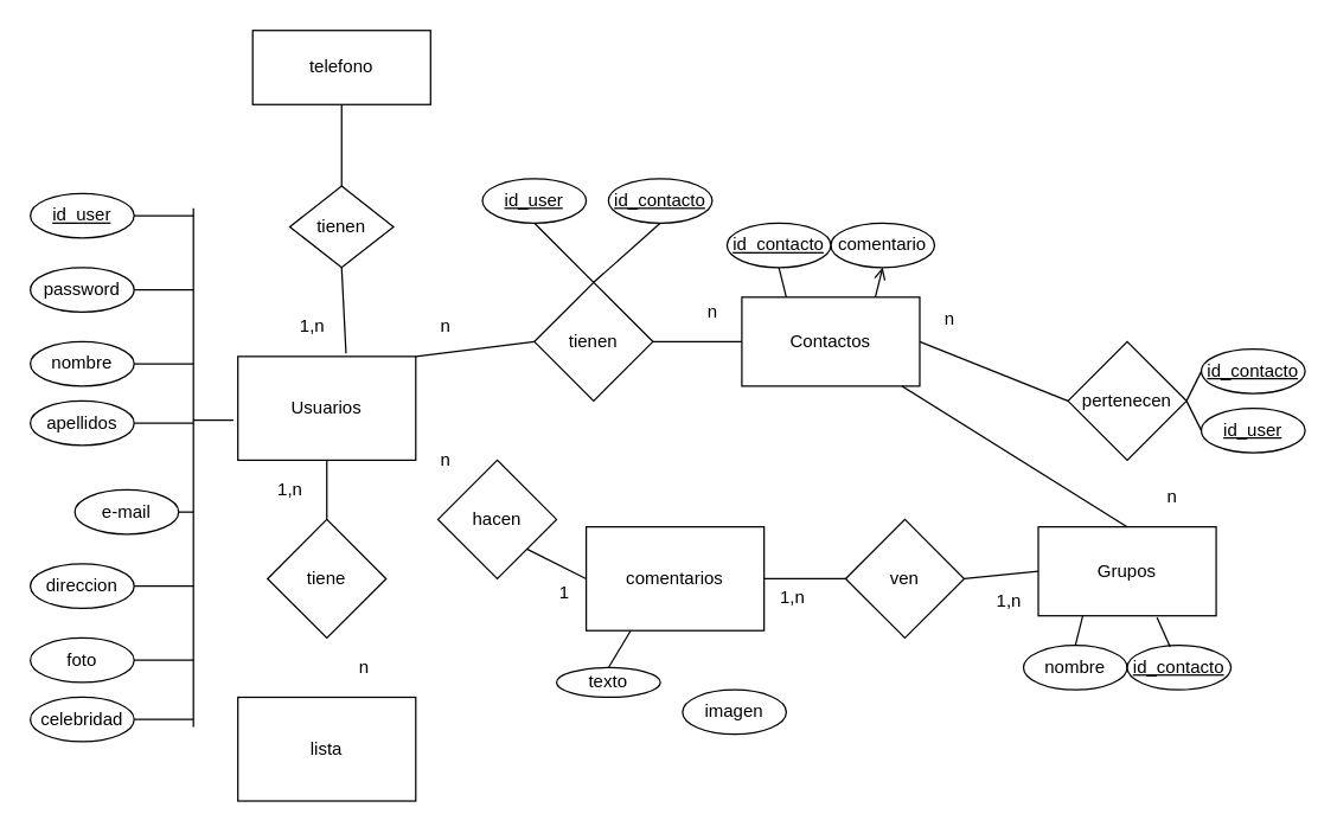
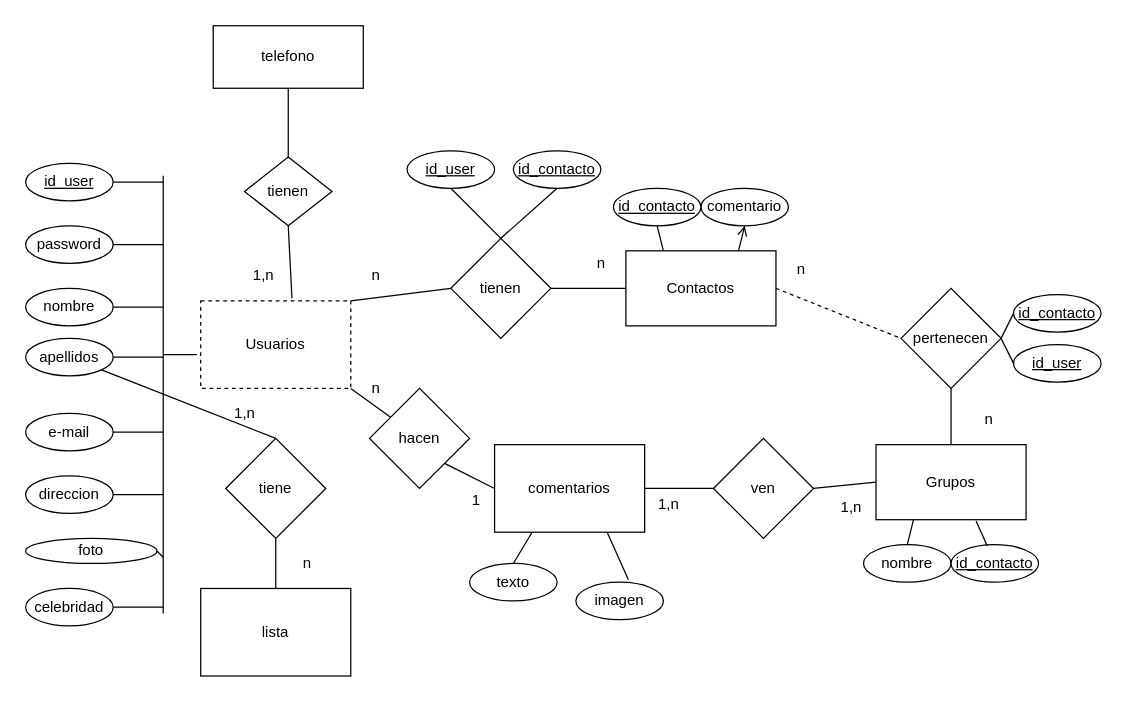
- <mxCell id="58" value="" style="endArrow=none;html=1;entryX=0.5;entryY=0;entryDx=0;entryDy=0;exitX=1;exitY=0.5;exitDx=0;exitDy=0;" edge="1" parent="1" source="22" target="36"><mxGeometry width="50" height="50" relative="1" as="geometry"><mxPoint x="610" y="370" as="sourcePoint" /><mxPoint x="660" y="320" as="targetPoint" /></mxGeometry></mxCell>
+ <mxCell id="58" value="" style="endArrow=none;html=1;entryX=0.5;entryY=0;entryDx=0;entryDy=0;exitX=1;exitY=0.5;exitDx=0;exitDy=0;dashed=1;" edge="1" parent="1" source="22" target="36"><mxGeometry width="50" height="50" relative="1" as="geometry"><mxPoint x="610" y="370" as="sourcePoint" /><mxPoint x="660" y="320" as="targetPoint" /></mxGeometry></mxCell>
- <mxCell id="2" value="&lt;div&gt;Usuarios&lt;/div&gt;" style="rounded=0;whiteSpace=wrap;html=1;" vertex="1" parent="1"><mxGeometry x="160" y="240" width="120" height="70" as="geometry" /></mxCell>
+ <mxCell id="2" value="&lt;div&gt;Usuarios&lt;/div&gt;" style="rounded=0;whiteSpace=wrap;html=1;dashed=1;" vertex="1" parent="1"><mxGeometry x="160" y="240" width="120" height="70" as="geometry" /></mxCell>
- <mxCell id="38" value="" style="endArrow=none;html=1;exitX=0.5;exitY=0;exitDx=0;exitDy=0;" edge="1" parent="1" source="37" target="22"><mxGeometry width="50" height="50" relative="1" as="geometry"><mxPoint x="760" y="230" as="sourcePoint" /><mxPoint x="760" y="175" as="targetPoint" /></mxGeometry></mxCell>
+ <mxCell id="38" value="" style="endArrow=none;html=1;entryX=0;entryY=0.5;entryDx=0;entryDy=0;exitX=0.5;exitY=0;exitDx=0;exitDy=0;" edge="1" parent="1" source="37" target="36"><mxGeometry width="50" height="50" relative="1" as="geometry"><mxPoint x="760" y="230" as="sourcePoint" /><mxPoint x="760" y="175" as="targetPoint" /></mxGeometry></mxCell>
+ <mxCell id="59" value="" style="endArrow=none;html=1;entryX=1;entryY=1;entryDx=0;entryDy=0;" edge="1" parent="1" source="61" target="2"><mxGeometry width="50" height="50" relative="1" as="geometry"><mxPoint x="400" y="580" as="sourcePoint" /><mxPoint x="450" y="530" as="targetPoint" /></mxGeometry></mxCell>
- <mxCell id="51" value="" style="endArrow=none;html=1;entryX=0.5;entryY=1;entryDx=0;entryDy=0;exitX=1;exitY=0.5;exitDx=0;exitDy=0;" edge="1" parent="1" source="42" target="2"><mxGeometry width="50" height="50" relative="1" as="geometry"><mxPoint x="190" y="370" as="sourcePoint" /><mxPoint x="240" y="320" as="targetPoint" /></mxGeometry></mxCell>
+ <mxCell id="51" value="" style="endArrow=none;html=1;exitX=1;exitY=0.5;exitDx=0;exitDy=0;" edge="1" parent="1" source="42" target="10"><mxGeometry width="50" height="50" relative="1" as="geometry"><mxPoint x="190" y="370" as="sourcePoint" /><mxPoint x="240" y="320" as="targetPoint" /></mxGeometry></mxCell>
- <mxCell id="6" value="e-mail" style="ellipse;whiteSpace=wrap;html=1;" vertex="1" parent="1"><mxGeometry x="50" y="330" width="70" height="30" as="geometry" /></mxCell>
+ <mxCell id="6" value="e-mail" style="ellipse;whiteSpace=wrap;html=1;" vertex="1" parent="1"><mxGeometry x="20" y="330" width="70" height="30" as="geometry" /></mxCell>
+ <mxCell id="66" value="" style="endArrow=none;html=1;entryX=0.6;entryY=-0.067;entryDx=0;entryDy=0;exitX=0.75;exitY=1;exitDx=0;exitDy=0;entryPerimeter=0;" edge="1" parent="1" source="55" target="57"><mxGeometry width="50" height="50" relative="1" as="geometry"><mxPoint x="425" y="425" as="sourcePoint" /><mxPoint x="410" y="450" as="targetPoint" /></mxGeometry></mxCell>
- <mxCell id="11" value="foto" style="ellipse;whiteSpace=wrap;html=1;" vertex="1" parent="1"><mxGeometry x="20" y="430" width="70" height="30" as="geometry" /></mxCell>
+ <mxCell id="11" value="foto" style="ellipse;whiteSpace=wrap;html=1;" vertex="1" parent="1"><mxGeometry x="20" y="430" width="105" height="20" as="geometry" /></mxCell>
+ <mxCell id="52" value="" style="endArrow=none;html=1;entryX=0;entryY=0.5;entryDx=0;entryDy=0;exitX=0.5;exitY=0;exitDx=0;exitDy=0;" edge="1" parent="1" source="43" target="42"><mxGeometry width="50" height="50" relative="1" as="geometry"><mxPoint x="180" y="490" as="sourcePoint" /><mxPoint x="230" y="440" as="targetPoint" /></mxGeometry></mxCell>
- <mxCell id="56" value="texto" style="ellipse;whiteSpace=wrap;html=1;" vertex="1" parent="1"><mxGeometry x="375" y="450" width="70" height="20" as="geometry" /></mxCell>
+ <mxCell id="56" value="texto" style="ellipse;whiteSpace=wrap;html=1;" vertex="1" parent="1"><mxGeometry x="375" y="450" width="70" height="30" as="geometry" /></mxCell>
